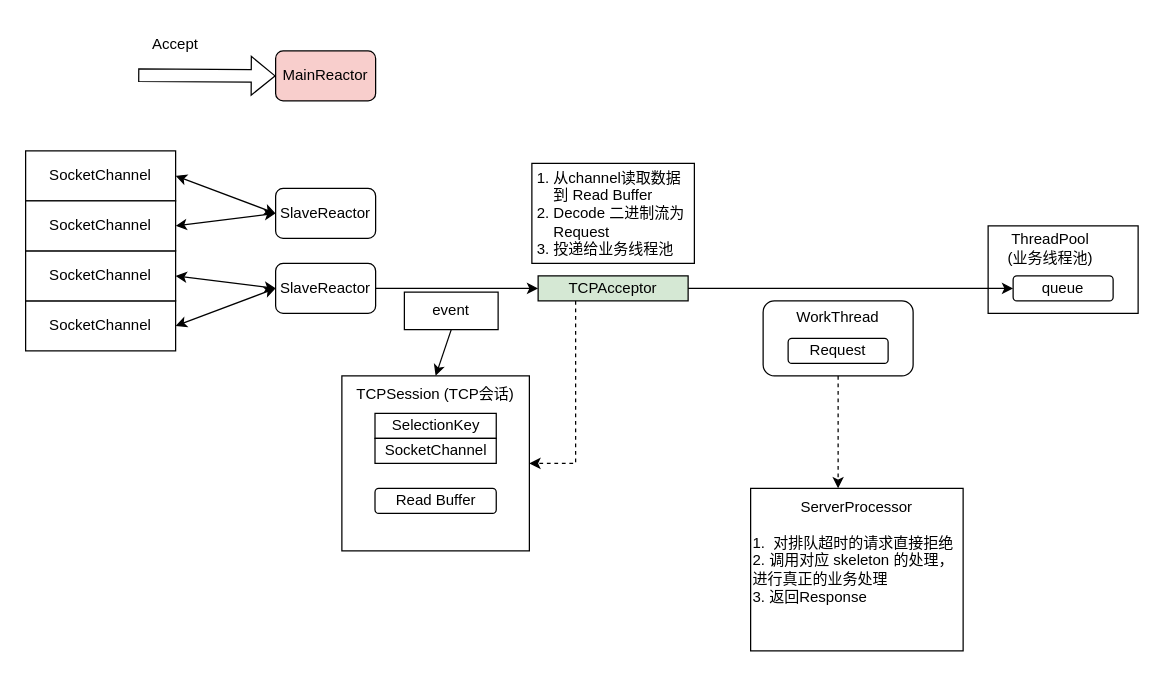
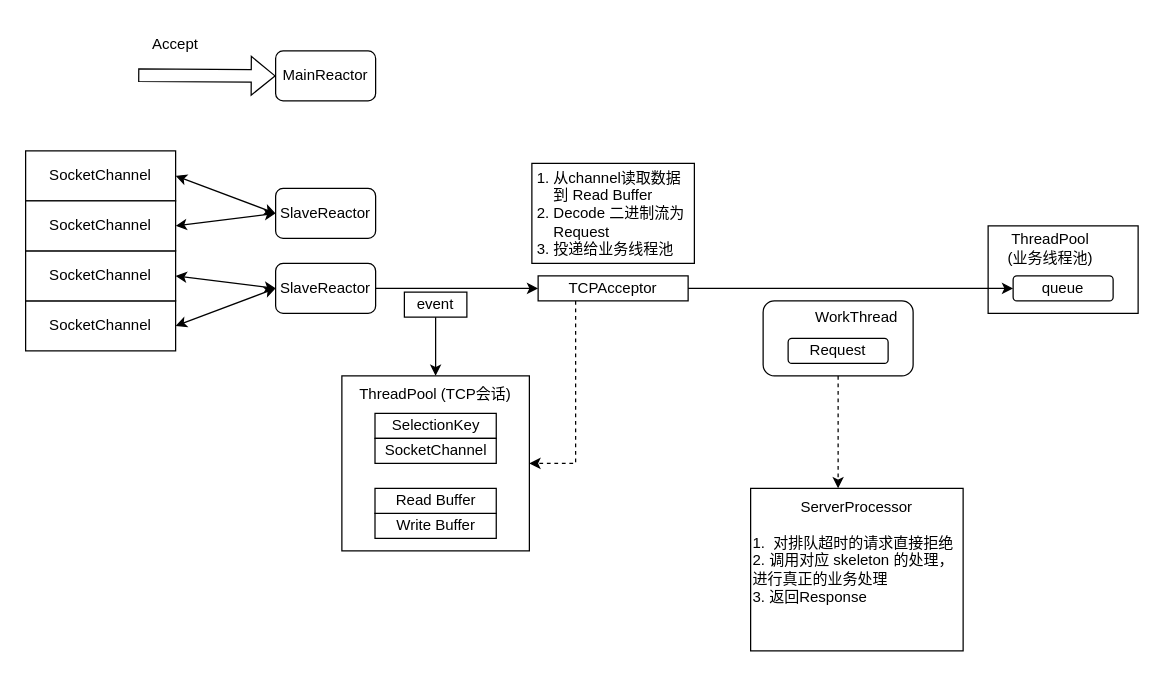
- <mxCell id="2" value="MainReactor" style="rounded=1;whiteSpace=wrap;html=1;fillColor=#f8cecc;" vertex="1" parent="1"><mxGeometry x="220" y="40" width="80" height="40" as="geometry" /></mxCell>
+ <mxCell id="2" value="MainReactor" style="rounded=1;whiteSpace=wrap;html=1;" vertex="1" parent="1"><mxGeometry x="220" y="40" width="80" height="40" as="geometry" /></mxCell>
- <mxCell id="15" value="TCPAcceptor" style="rounded=0;whiteSpace=wrap;html=1;fillColor=#d5e8d4;" vertex="1" parent="1"><mxGeometry x="430" y="220" width="120" height="20" as="geometry" /></mxCell>
+ <mxCell id="15" value="TCPAcceptor" style="rounded=0;whiteSpace=wrap;html=1;" vertex="1" parent="1"><mxGeometry x="430" y="220" width="120" height="20" as="geometry" /></mxCell>
- <mxCell id="22" value="event" style="rounded=0;whiteSpace=wrap;html=1;" vertex="1" parent="1"><mxGeometry x="323" y="233" width="75" height="30" as="geometry" /></mxCell>
+ <mxCell id="22" value="event" style="rounded=0;whiteSpace=wrap;html=1;" vertex="1" parent="1"><mxGeometry x="323" y="233" width="50" height="20" as="geometry" /></mxCell>
- <mxCell id="29" value="WorkThread" style="text;html=1;strokeColor=none;fillColor=none;align=center;verticalAlign=middle;whiteSpace=wrap;rounded=0;" vertex="1" parent="1"><mxGeometry x="640" y="245" width="60" height="15" as="geometry" /></mxCell>
+ <mxCell id="29" value="WorkThread" style="text;html=1;strokeColor=none;fillColor=none;align=center;verticalAlign=middle;whiteSpace=wrap;rounded=0;" vertex="1" parent="1"><mxGeometry x="655" y="245" width="60" height="15" as="geometry" /></mxCell>
- <mxCell id="17" value="TCPSession (TCP会话)" style="text;html=1;strokeColor=none;fillColor=none;align=center;verticalAlign=middle;whiteSpace=wrap;rounded=0;" vertex="1" parent="1"><mxGeometry x="283" y="300" width="130" height="30" as="geometry" /></mxCell>
+ <mxCell id="17" value="ThreadPool (TCP会话)" style="text;html=1;strokeColor=none;fillColor=none;align=center;verticalAlign=middle;whiteSpace=wrap;rounded=0;" vertex="1" parent="1"><mxGeometry x="283" y="300" width="130" height="30" as="geometry" /></mxCell>
- <mxCell id="24" value="Read Buffer" style="whiteSpace=wrap;html=1;rounded=1;" vertex="1" parent="1"><mxGeometry x="299.5" y="390" width="97" height="20" as="geometry" /></mxCell>
+ <mxCell id="24" value="Read Buffer" style="rounded=0;whiteSpace=wrap;html=1;" vertex="1" parent="1"><mxGeometry x="299.5" y="390" width="97" height="20" as="geometry" /></mxCell>
+ <mxCell id="20" value="Write Buffer" style="rounded=0;whiteSpace=wrap;html=1;" vertex="1" parent="1"><mxGeometry x="299.5" y="410" width="97" height="20" as="geometry" /></mxCell>
